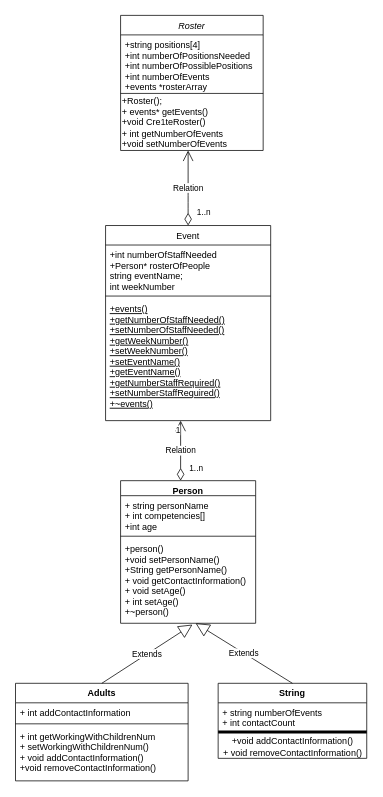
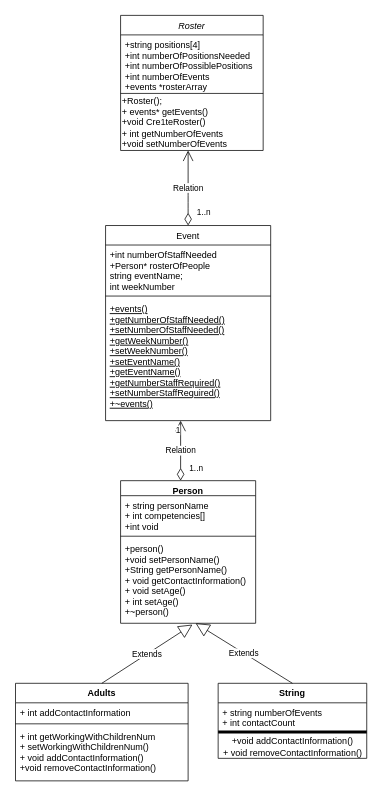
- <mxCell id="11" value="+ string personName&#10;+ int competencies[]&#10;+int age&#10;" style="text;strokeColor=none;fillColor=none;align=left;verticalAlign=top;spacingLeft=4;spacingRight=4;overflow=hidden;rotatable=0;points=[[0,0.5],[1,0.5]];portConstraint=eastwest;" parent="10" vertex="1"><mxGeometry y="20" width="180" height="50" as="geometry" /></mxCell>
+ <mxCell id="11" value="+ string personName&#10;+ int competencies[]&#10;+int void&#10;" style="text;strokeColor=none;fillColor=none;align=left;verticalAlign=top;spacingLeft=4;spacingRight=4;overflow=hidden;rotatable=0;points=[[0,0.5],[1,0.5]];portConstraint=eastwest;" parent="10" vertex="1"><mxGeometry y="20" width="180" height="50" as="geometry" /></mxCell>
